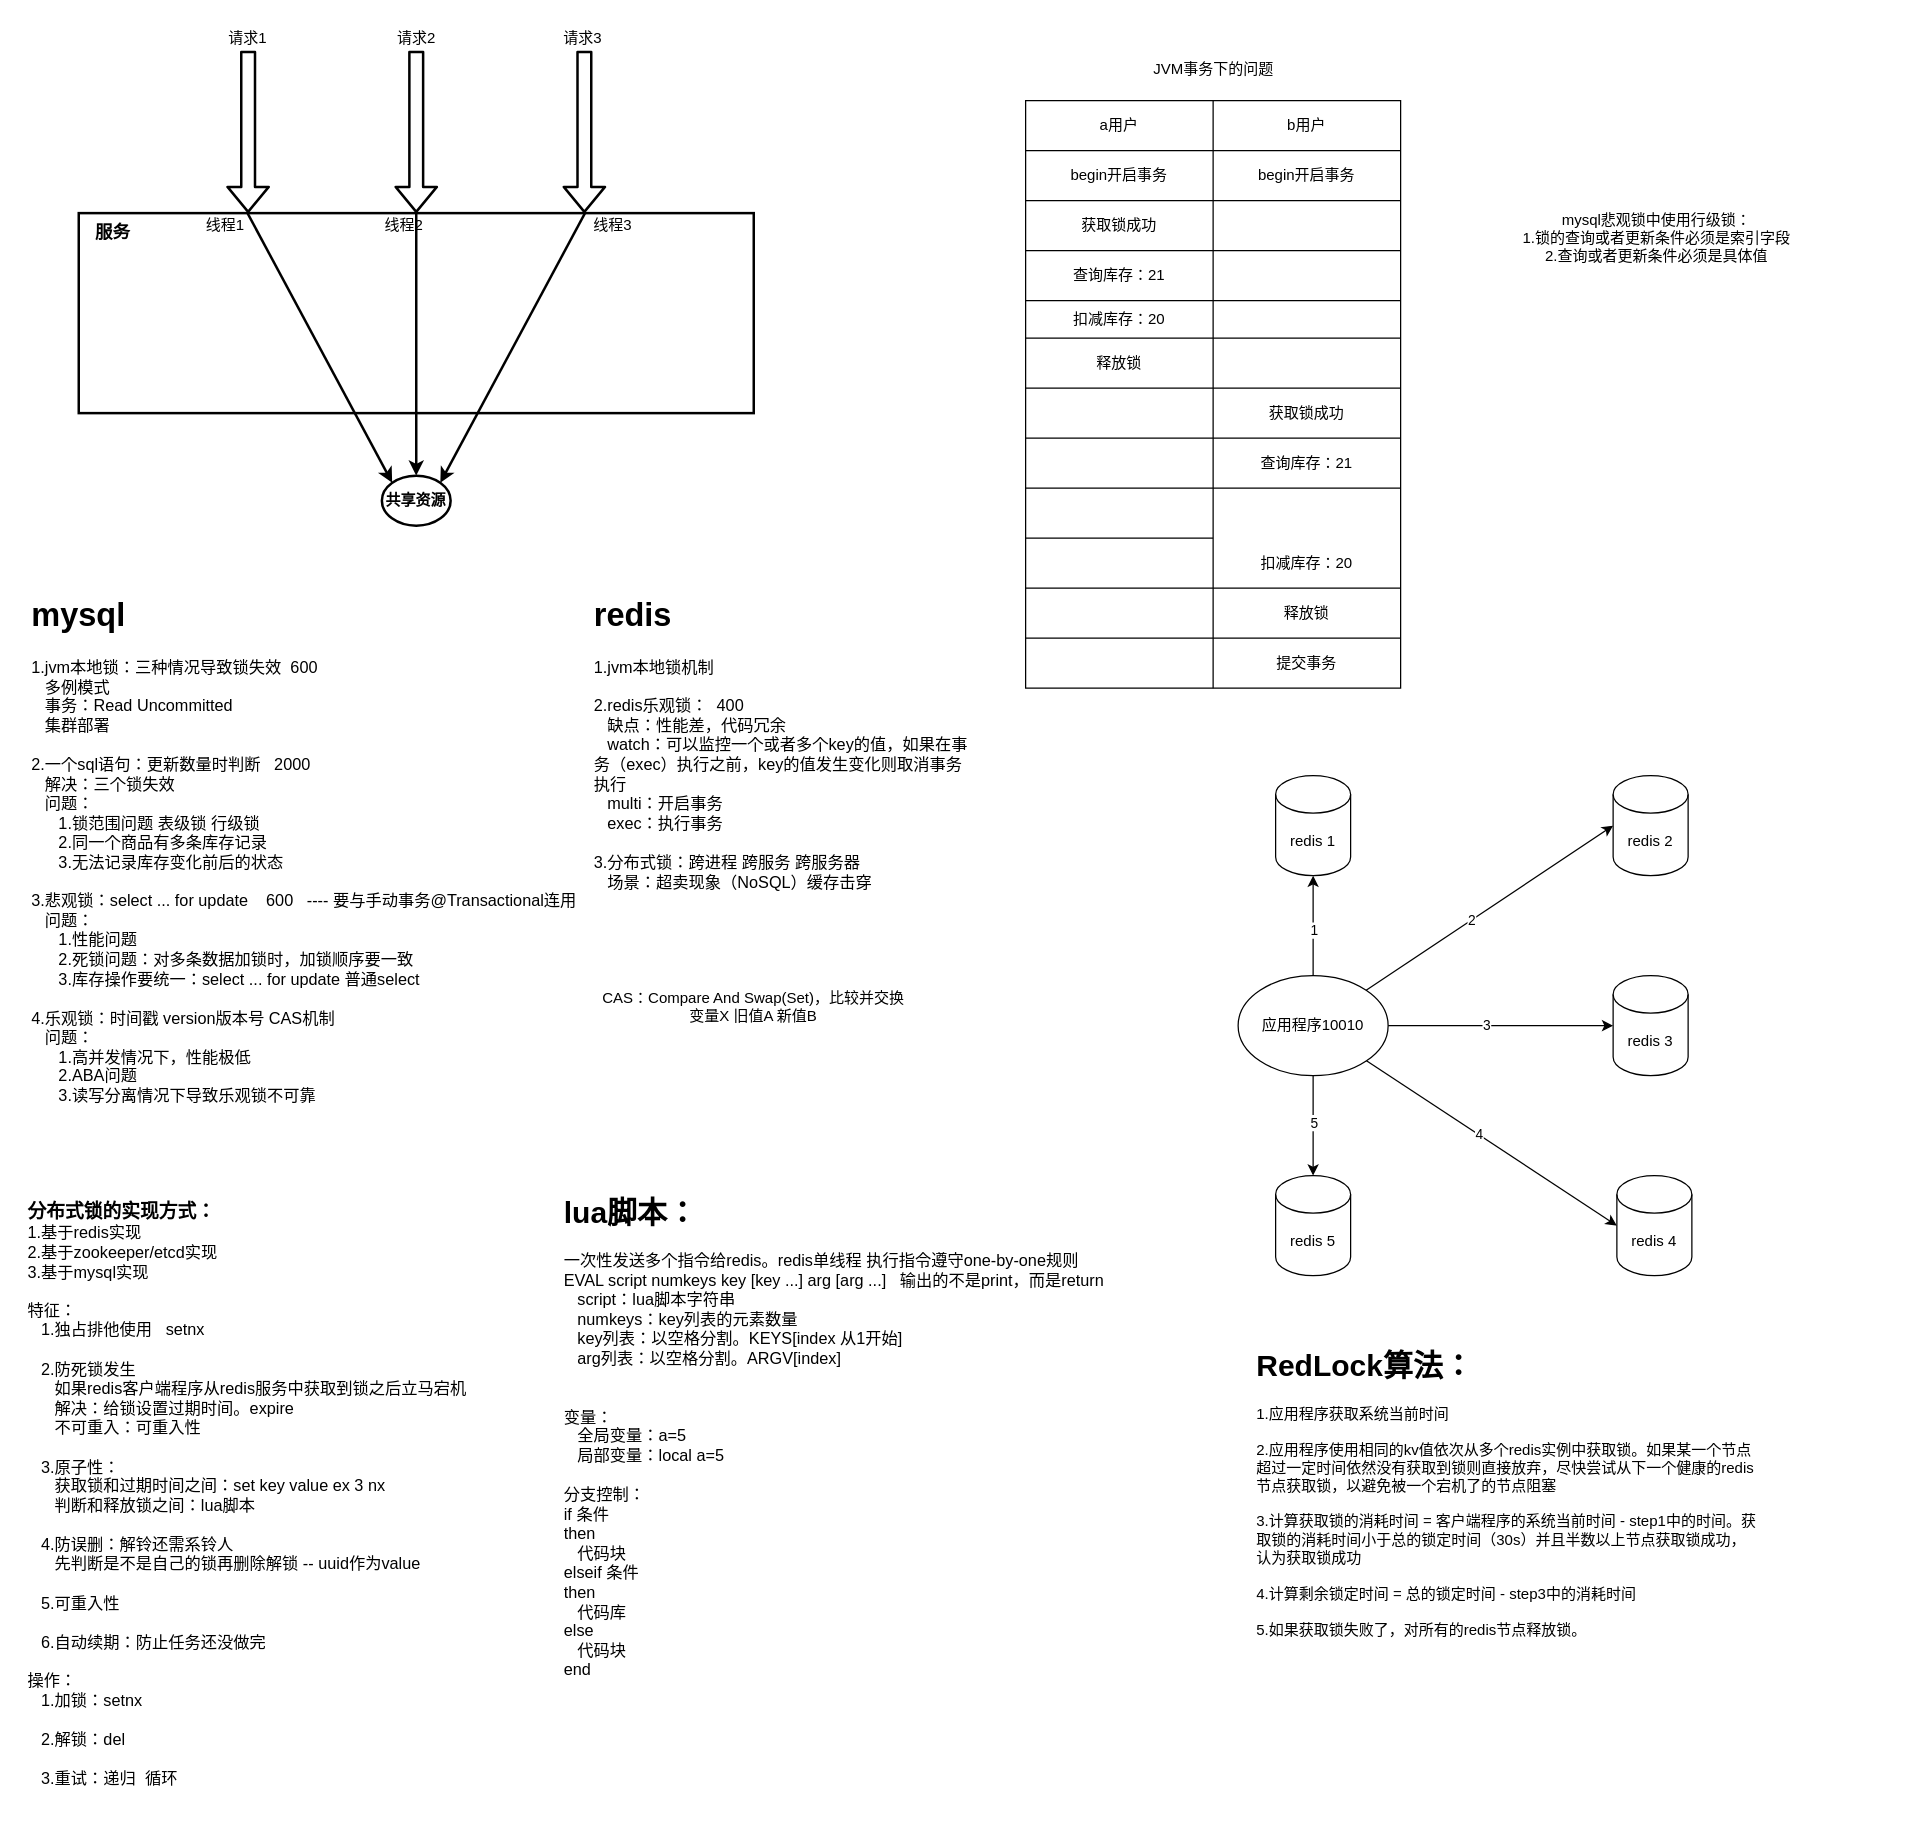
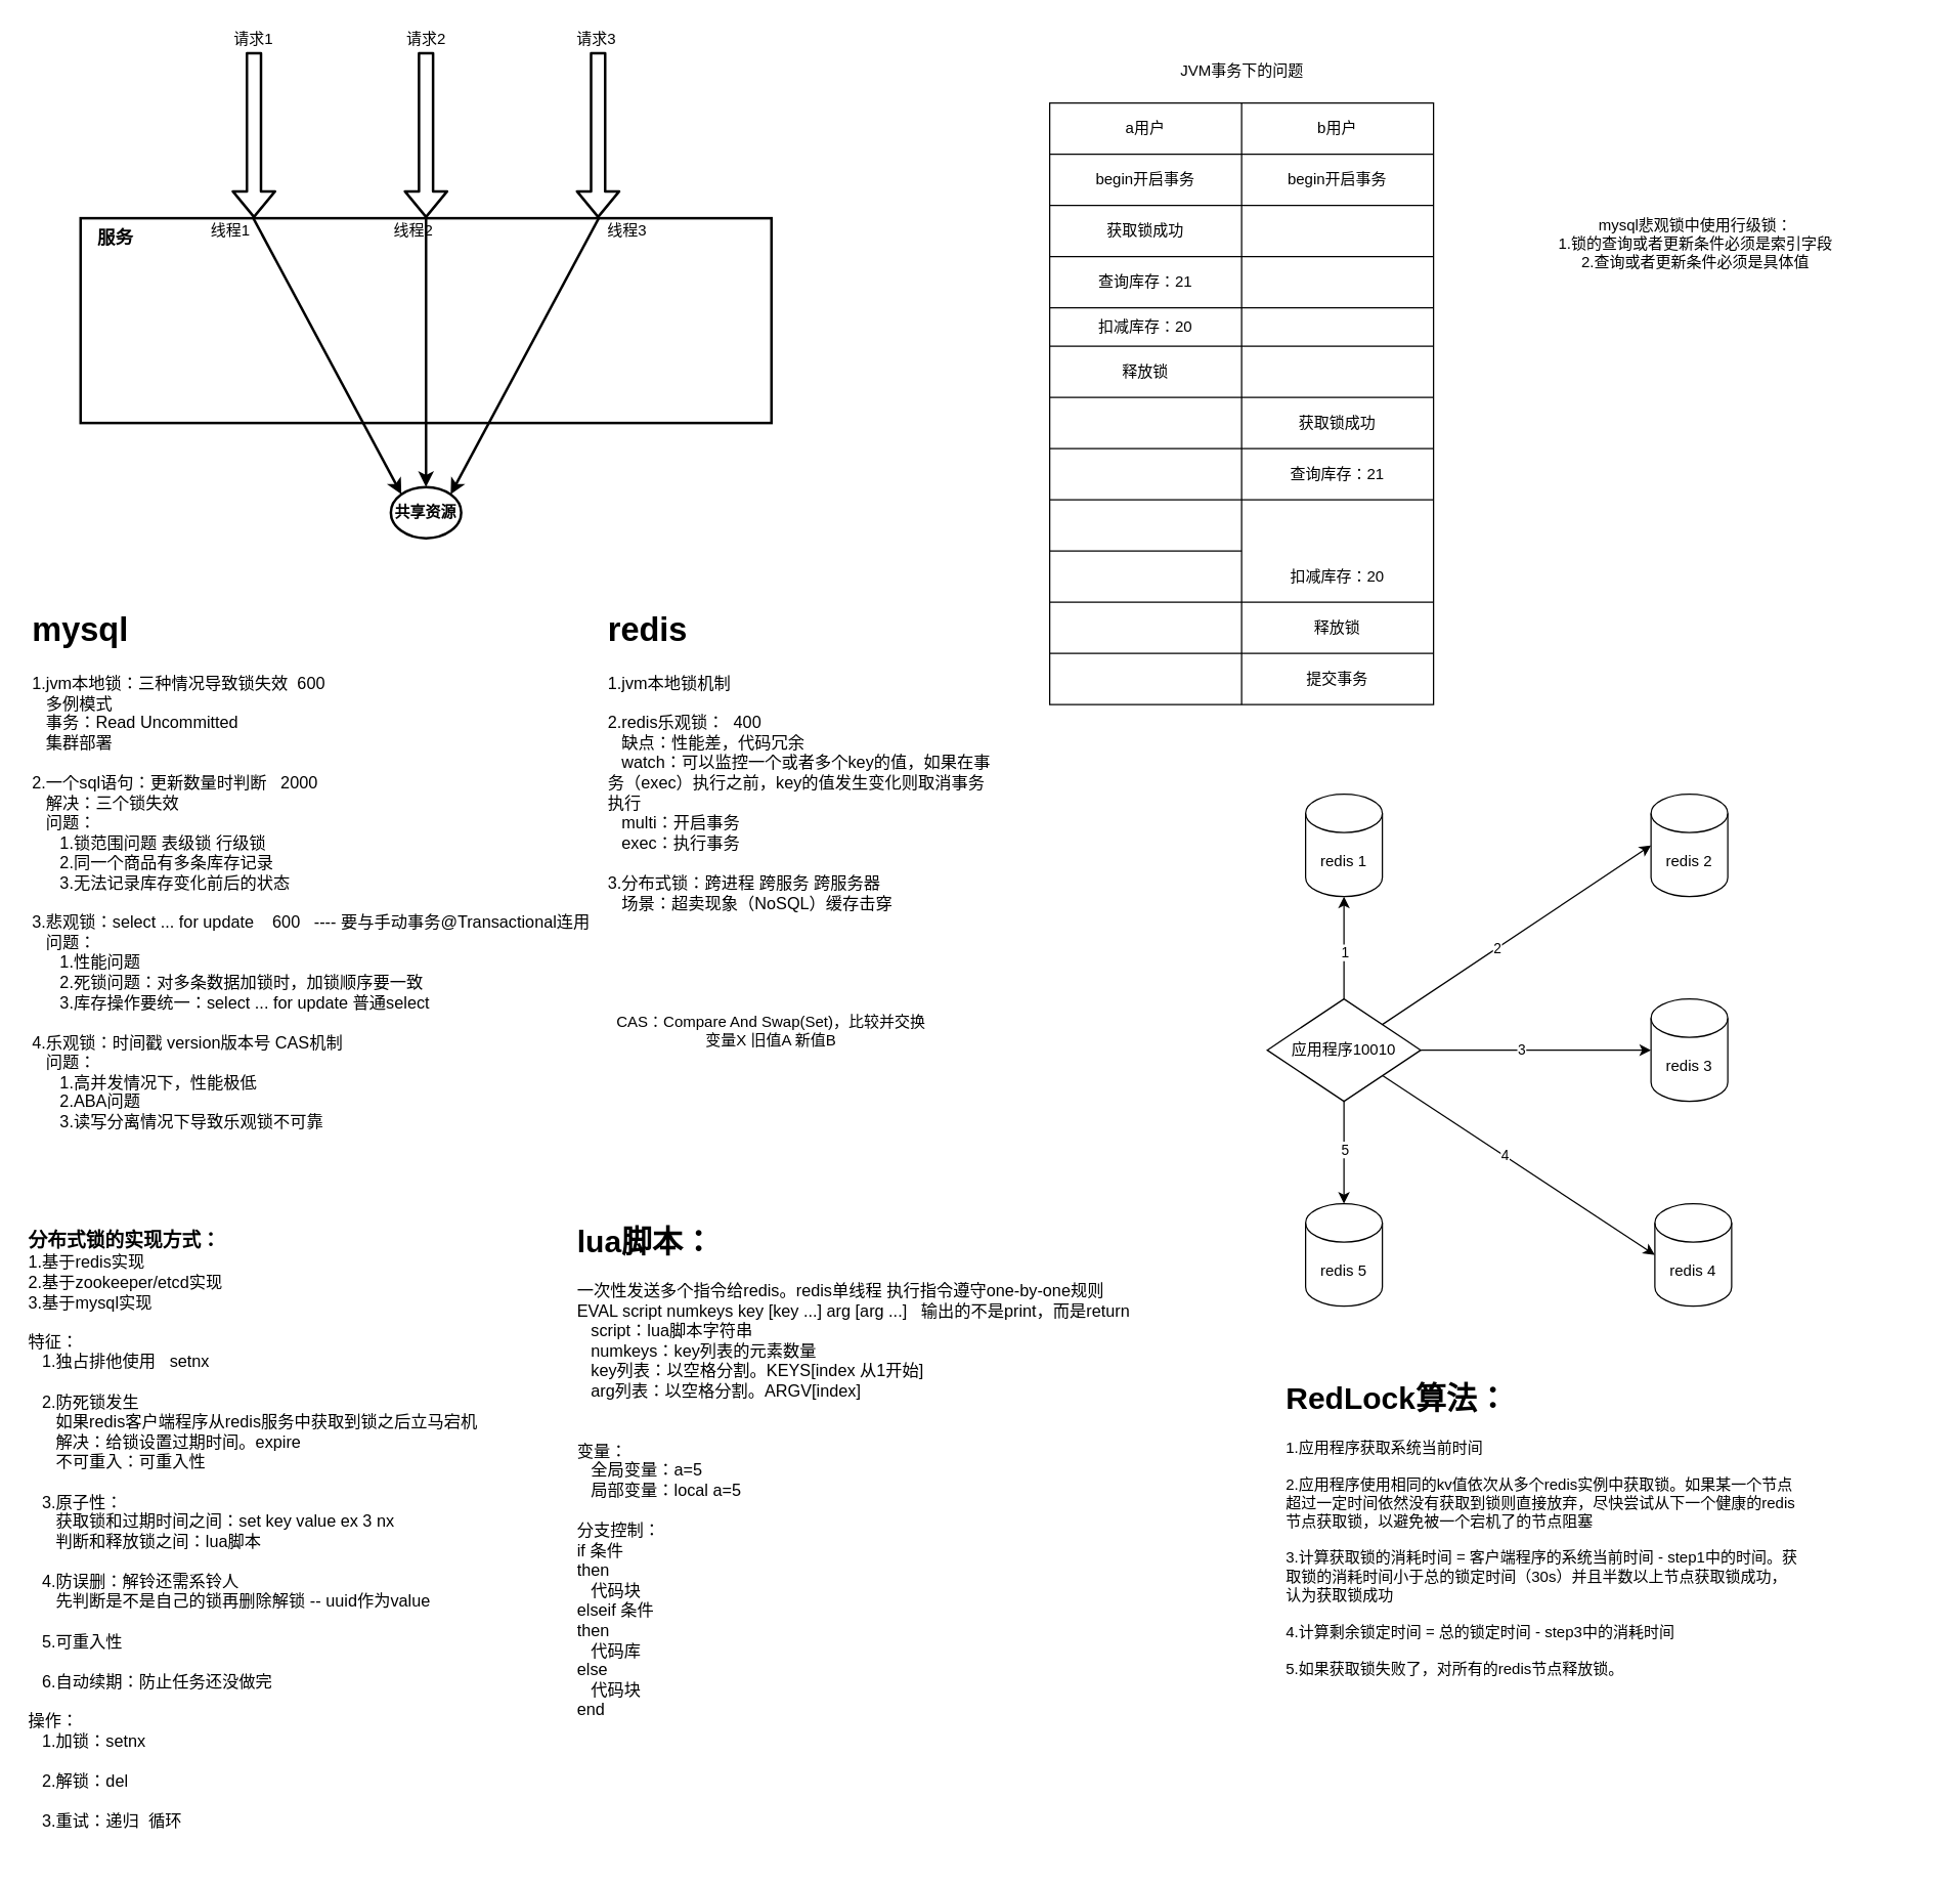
- <mxCell id="69" value="应用程序10010" style="ellipse;whiteSpace=wrap;html=1;" parent="1" vertex="1"><mxGeometry x="990" y="780" width="120" height="80" as="geometry" /></mxCell>
+ <mxCell id="69" value="应用程序10010" style="rhombus;whiteSpace=wrap;html=1;" parent="1" vertex="1"><mxGeometry x="990" y="780" width="120" height="80" as="geometry" /></mxCell>
